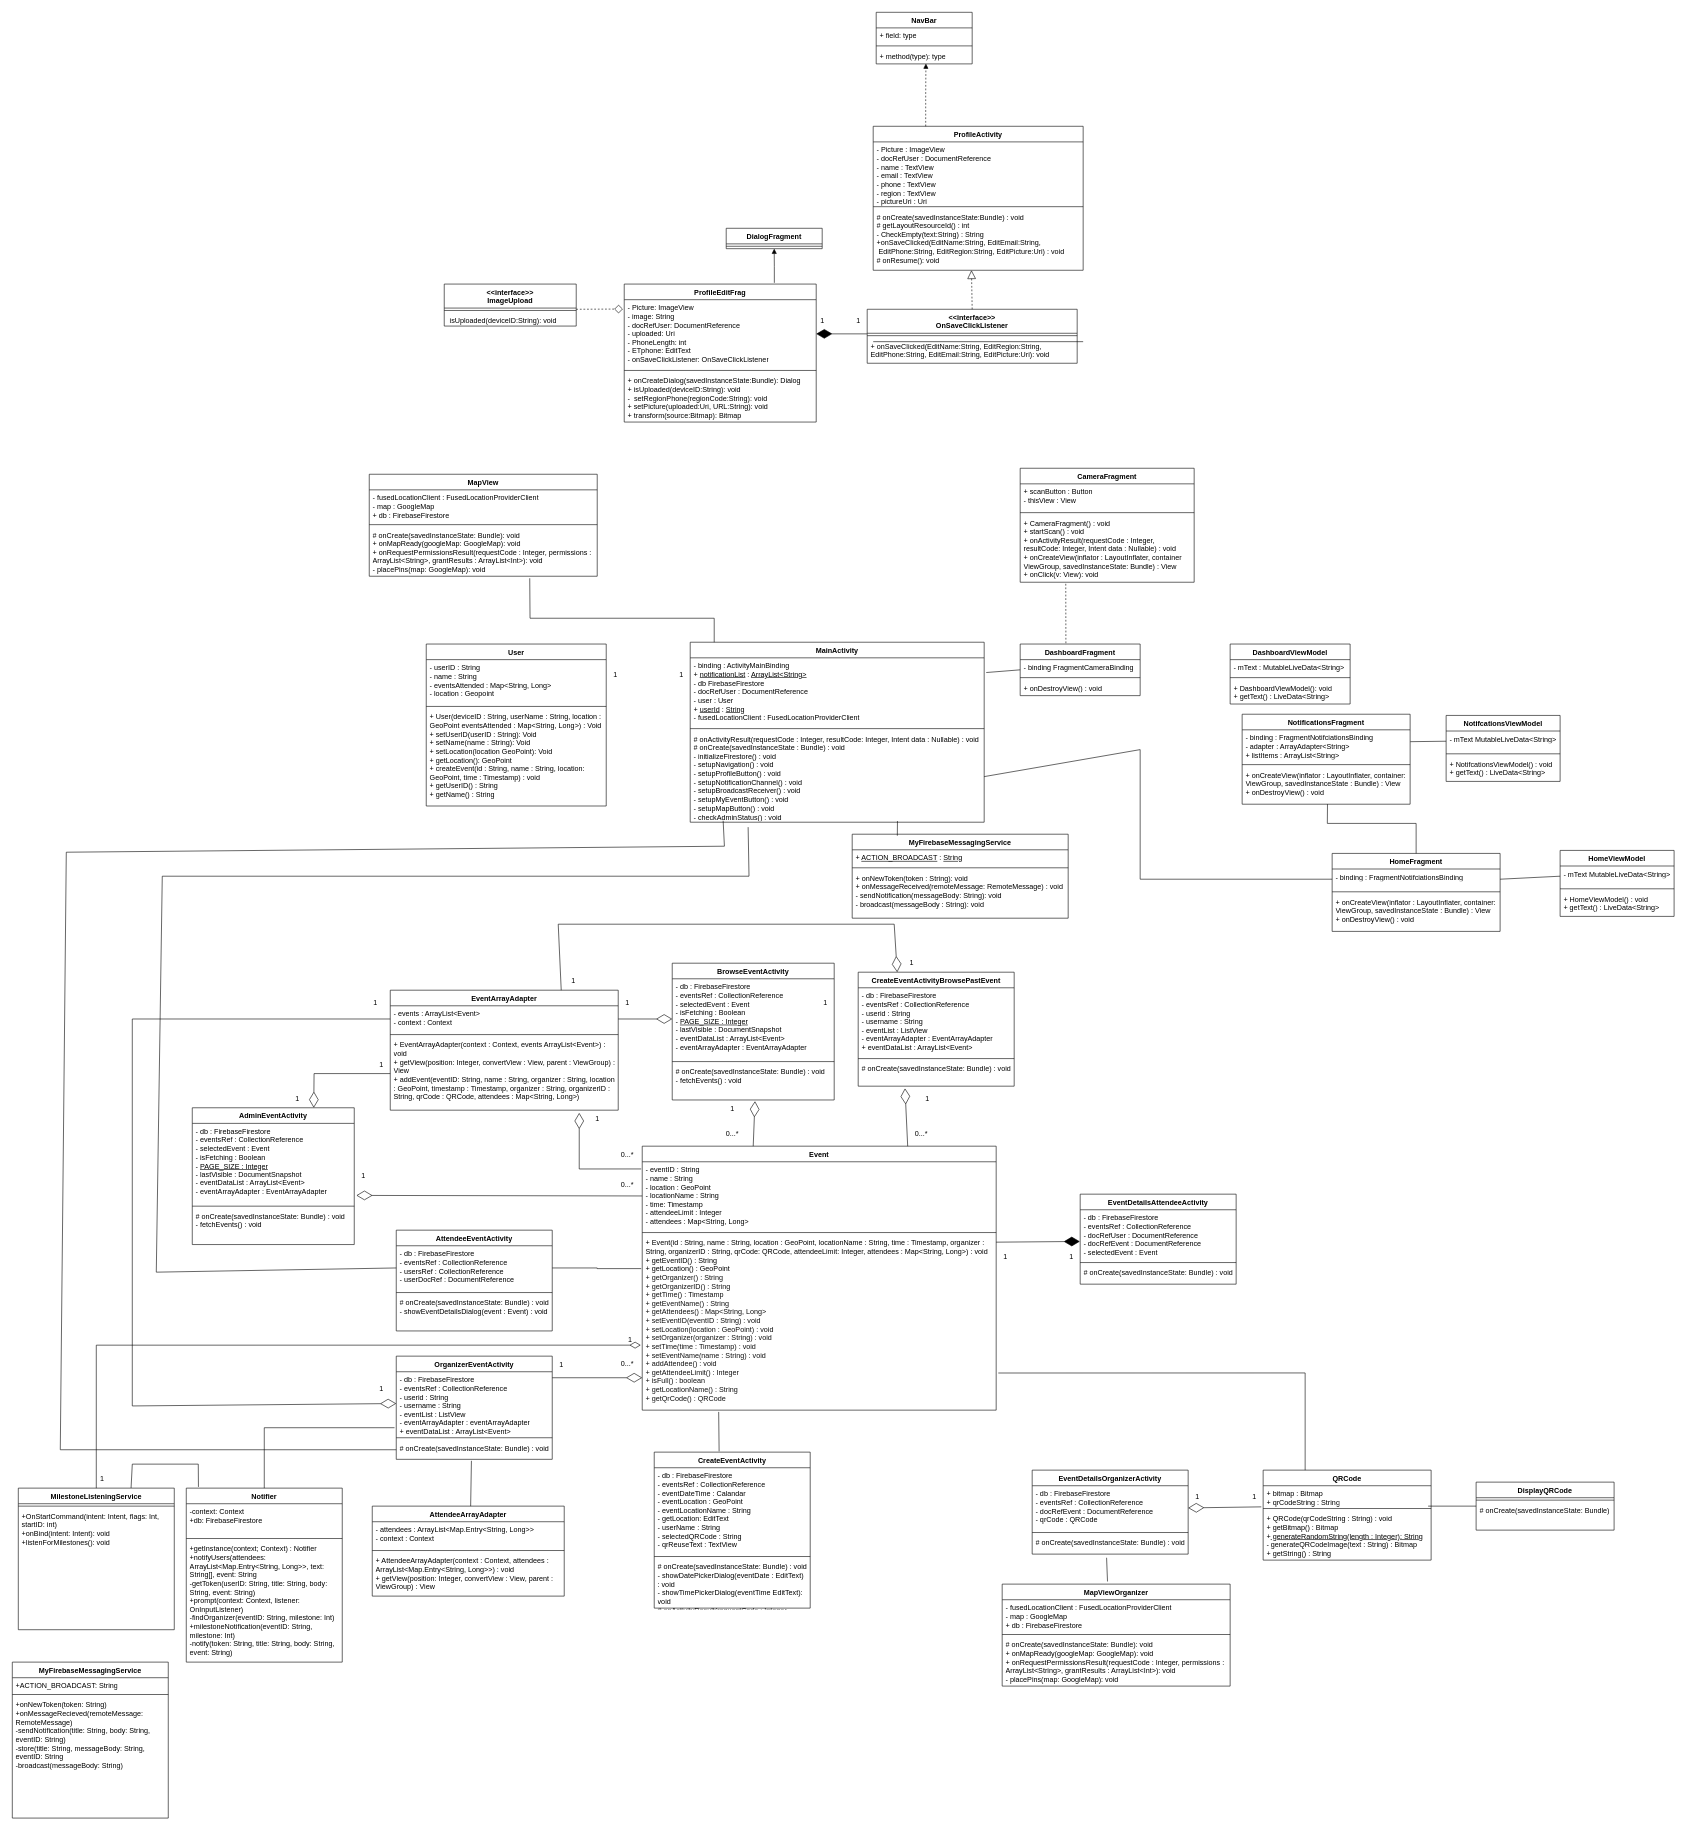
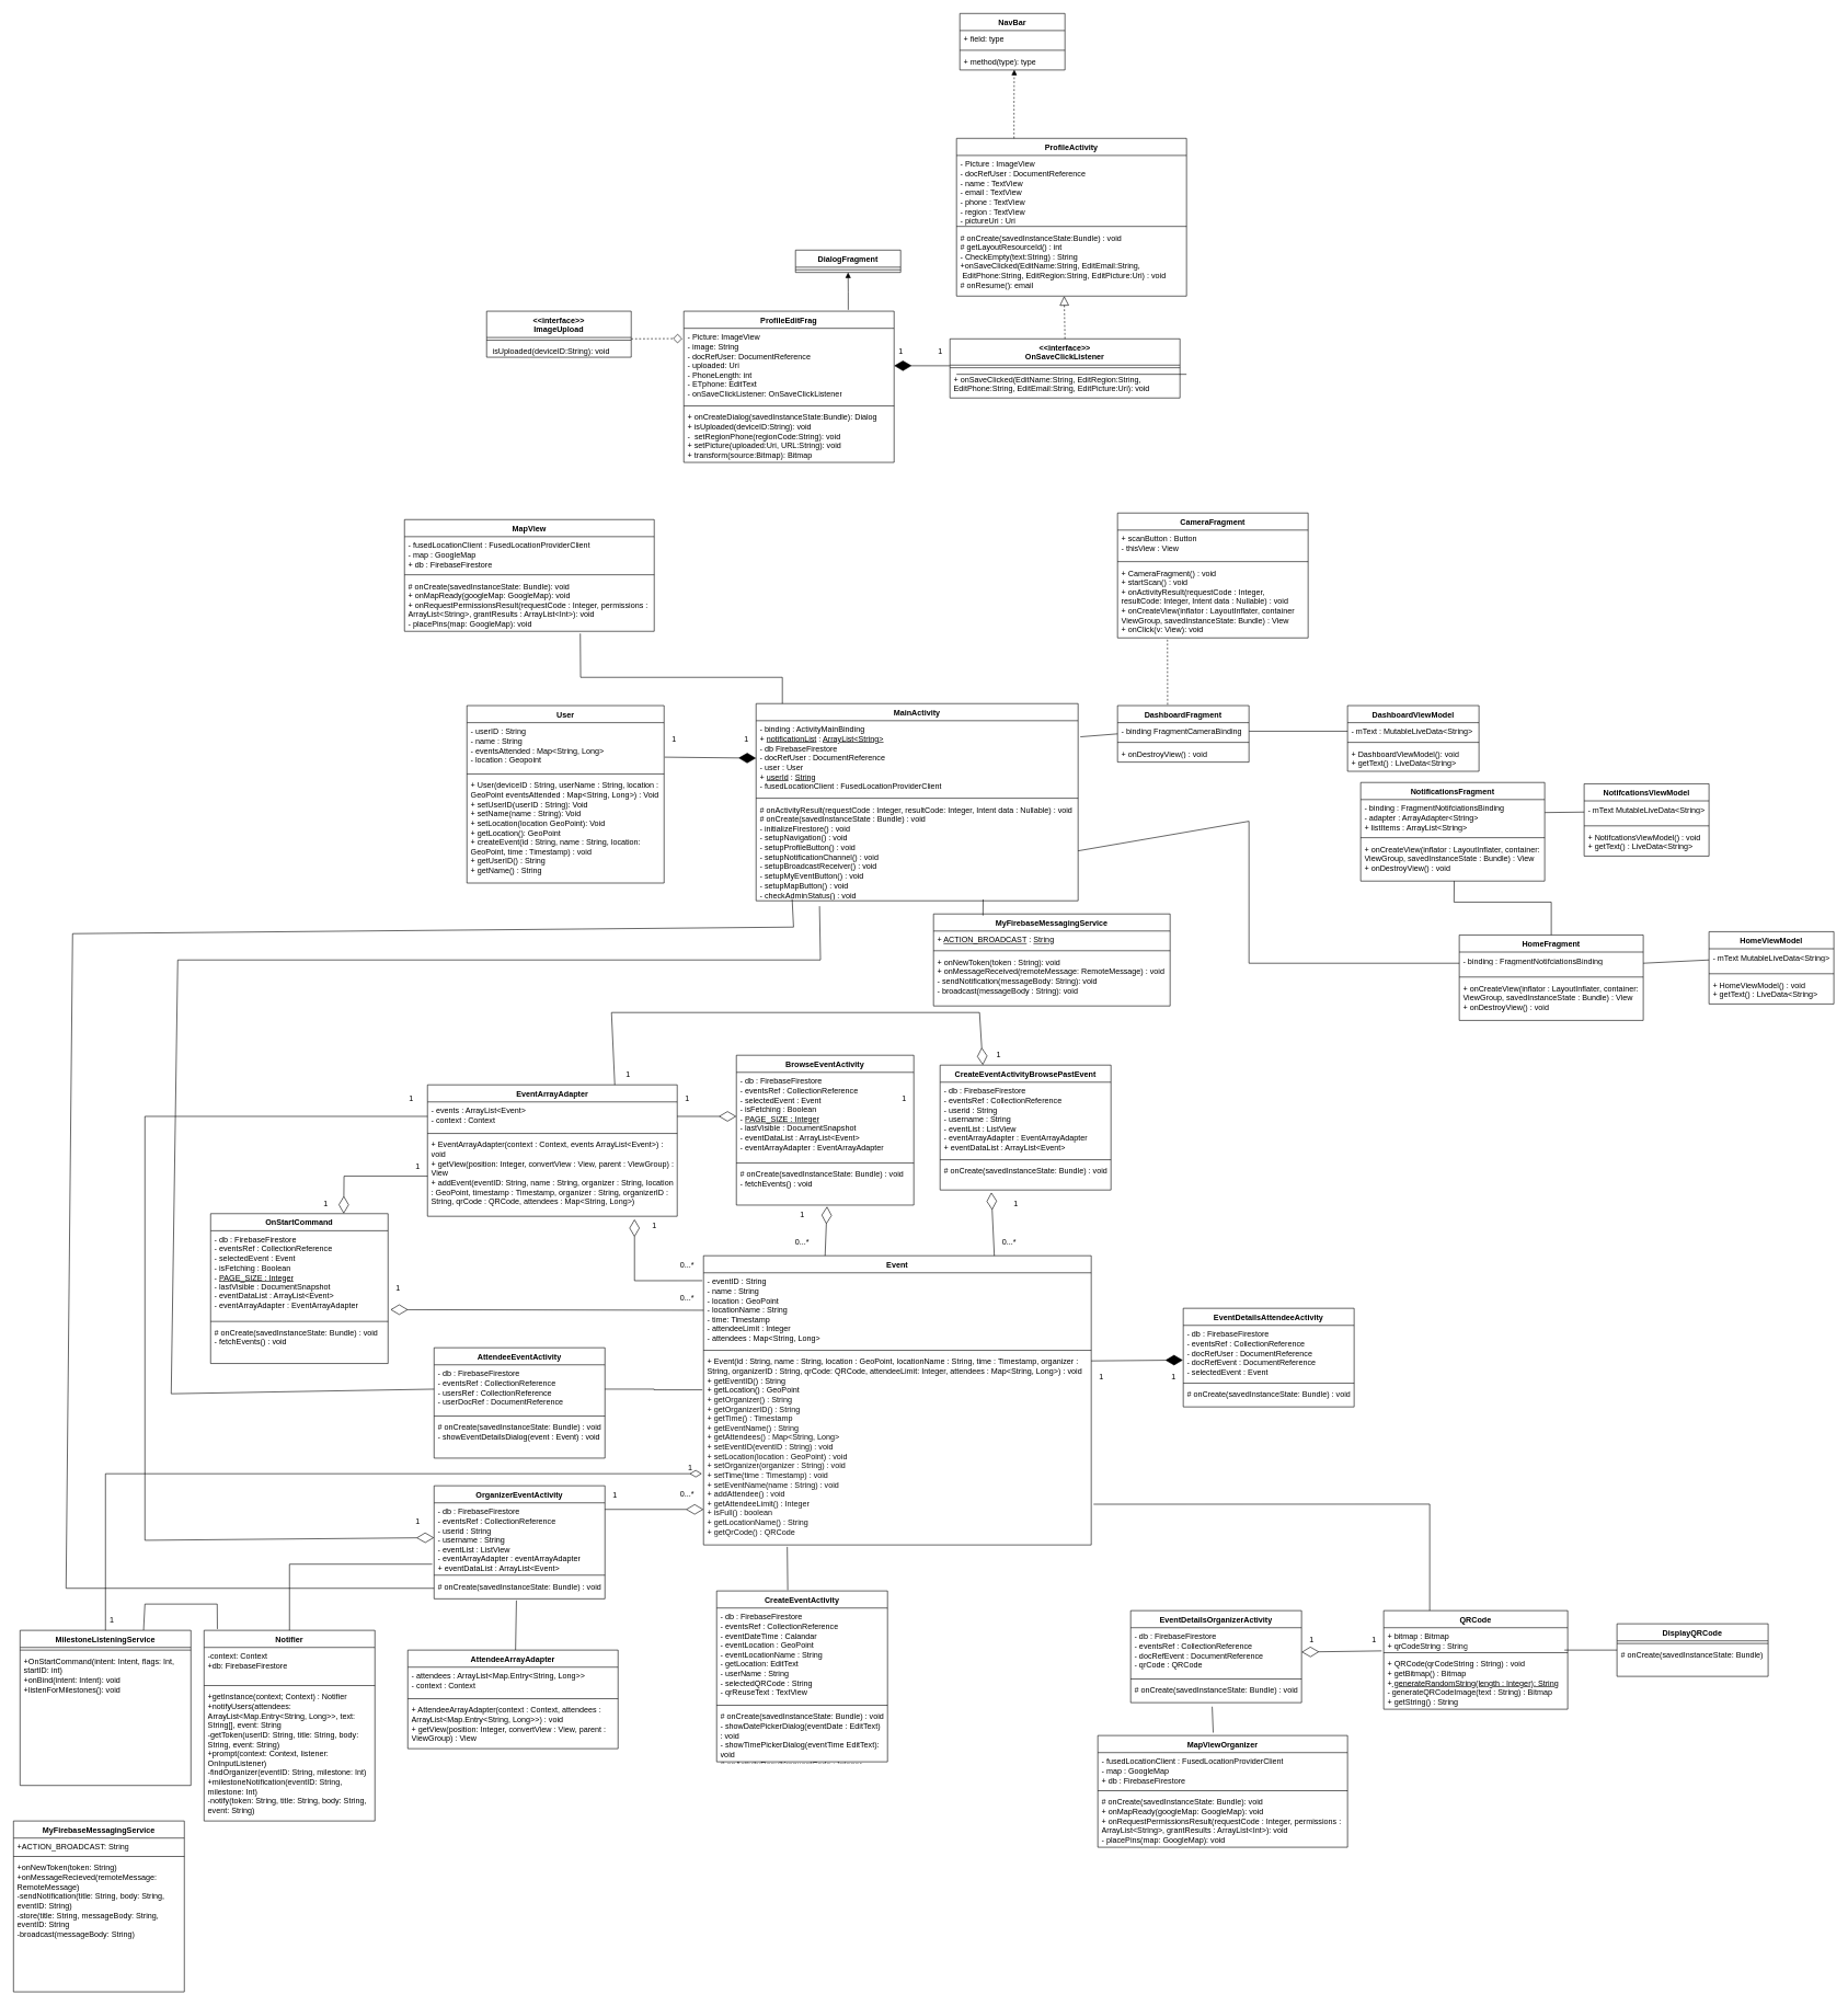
- <mxCell id="76" value="# onCreate(savedInstanceState:Bundle) : void&lt;div&gt;# getLayoutResourceId() : int&lt;/div&gt;&lt;div&gt;&lt;span style=&quot;background-color: initial;&quot;&gt;- CheckEmpty(text:&lt;/span&gt;&lt;span style=&quot;background-color: initial;&quot;&gt;String&lt;/span&gt;&lt;span style=&quot;background-color: initial;&quot;&gt;) :&amp;nbsp;&lt;/span&gt;&lt;span style=&quot;background-color: initial;&quot;&gt;String&lt;/span&gt;&lt;/div&gt;&lt;div&gt;&lt;span style=&quot;background-color: initial;&quot;&gt;+onSaveClicked(EditName:&lt;/span&gt;&lt;span style=&quot;background-color: initial;&quot;&gt;String&lt;/span&gt;&lt;span style=&quot;background-color: initial;&quot;&gt;, EditEmail:&lt;/span&gt;&lt;span style=&quot;background-color: initial;&quot;&gt;String&lt;/span&gt;&lt;span style=&quot;background-color: initial;&quot;&gt;,&amp;nbsp; &amp;nbsp;EditPhone:&lt;/span&gt;&lt;span style=&quot;background-color: initial;&quot;&gt;String&lt;/span&gt;&lt;span style=&quot;background-color: initial;&quot;&gt;, EditRegion:&lt;/span&gt;&lt;span style=&quot;background-color: initial;&quot;&gt;String&lt;/span&gt;&lt;span style=&quot;background-color: initial;&quot;&gt;, EditPicture:&lt;/span&gt;&lt;span style=&quot;background-color: initial;&quot;&gt;Uri&lt;/span&gt;&lt;span style=&quot;background-color: initial;&quot;&gt;) :&amp;nbsp;&lt;/span&gt;&lt;span style=&quot;background-color: initial;&quot;&gt;void&lt;/span&gt;&lt;/div&gt;&lt;div&gt;&lt;span style=&quot;background-color: initial;&quot;&gt;# onResume():&amp;nbsp;&lt;/span&gt;&lt;span style=&quot;background-color: initial;&quot;&gt;void&lt;/span&gt;&lt;span style=&quot;background-color: initial;&quot;&gt;&amp;nbsp;&lt;/span&gt;&lt;span style=&quot;background-color: initial;&quot;&gt;&lt;br&gt;&lt;/span&gt;&lt;/div&gt;" style="text;strokeColor=none;fillColor=none;align=left;verticalAlign=top;spacingLeft=4;spacingRight=4;overflow=hidden;rotatable=0;points=[[0,0.5],[1,0.5]];portConstraint=eastwest;whiteSpace=wrap;html=1;" parent="73" vertex="1"><mxGeometry y="138" width="350" height="102" as="geometry" /></mxCell>
+ <mxCell id="76" value="# onCreate(savedInstanceState:Bundle) : void&lt;div&gt;# getLayoutResourceId() : int&lt;/div&gt;&lt;div&gt;&lt;span style=&quot;background-color: initial;&quot;&gt;- CheckEmpty(text:&lt;/span&gt;&lt;span style=&quot;background-color: initial;&quot;&gt;String&lt;/span&gt;&lt;span style=&quot;background-color: initial;&quot;&gt;) :&amp;nbsp;&lt;/span&gt;&lt;span style=&quot;background-color: initial;&quot;&gt;String&lt;/span&gt;&lt;/div&gt;&lt;div&gt;&lt;span style=&quot;background-color: initial;&quot;&gt;+onSaveClicked(EditName:&lt;/span&gt;&lt;span style=&quot;background-color: initial;&quot;&gt;String&lt;/span&gt;&lt;span style=&quot;background-color: initial;&quot;&gt;, EditEmail:&lt;/span&gt;&lt;span style=&quot;background-color: initial;&quot;&gt;String&lt;/span&gt;&lt;span style=&quot;background-color: initial;&quot;&gt;,&amp;nbsp; &amp;nbsp;EditPhone:&lt;/span&gt;&lt;span style=&quot;background-color: initial;&quot;&gt;String&lt;/span&gt;&lt;span style=&quot;background-color: initial;&quot;&gt;, EditRegion:&lt;/span&gt;&lt;span style=&quot;background-color: initial;&quot;&gt;String&lt;/span&gt;&lt;span style=&quot;background-color: initial;&quot;&gt;, EditPicture:&lt;/span&gt;&lt;span style=&quot;background-color: initial;&quot;&gt;Uri&lt;/span&gt;&lt;span style=&quot;background-color: initial;&quot;&gt;) :&amp;nbsp;&lt;/span&gt;&lt;span style=&quot;background-color: initial;&quot;&gt;void&lt;/span&gt;&lt;/div&gt;&lt;div&gt;&lt;span style=&quot;background-color: initial;&quot;&gt;# onResume():&amp;nbsp;&lt;/span&gt;&lt;span style=&quot;background-color: initial;&quot;&gt;email&lt;/span&gt;&lt;span style=&quot;background-color: initial;&quot;&gt;&amp;nbsp;&lt;/span&gt;&lt;span style=&quot;background-color: initial;&quot;&gt;&lt;br&gt;&lt;/span&gt;&lt;/div&gt;" style="text;strokeColor=none;fillColor=none;align=left;verticalAlign=top;spacingLeft=4;spacingRight=4;overflow=hidden;rotatable=0;points=[[0,0.5],[1,0.5]];portConstraint=eastwest;whiteSpace=wrap;html=1;" parent="73" vertex="1"><mxGeometry y="138" width="350" height="102" as="geometry" /></mxCell>
+ <mxCell id="130" value="" style="endArrow=none;html=1;rounded=0;entryX=0;entryY=0.5;entryDx=0;entryDy=0;exitX=1;exitY=0.5;exitDx=0;exitDy=0;" parent="1" source="42" target="46" edge="1"><mxGeometry width="50" height="50" relative="1" as="geometry"><mxPoint x="1910" y="1370" as="sourcePoint" /><mxPoint x="1960" y="1320" as="targetPoint" /></mxGeometry></mxCell>
+ <mxCell id="127" value="" style="endArrow=diamondThin;endFill=1;endSize=24;html=1;rounded=0;entryX=0;entryY=0.5;entryDx=0;entryDy=0;exitX=1.003;exitY=0.709;exitDx=0;exitDy=0;exitPerimeter=0;" parent="1" source="38" target="3" edge="1"><mxGeometry width="160" relative="1" as="geometry"><mxPoint x="1210" y="1420" as="sourcePoint" /><mxPoint x="1370" y="1420" as="targetPoint" /></mxGeometry></mxCell>
- <mxCell id="93" value="AdminEventActivity" style="swimlane;fontStyle=1;align=center;verticalAlign=top;childLayout=stackLayout;horizontal=1;startSize=26;horizontalStack=0;resizeParent=1;resizeParentMax=0;resizeLast=0;collapsible=1;marginBottom=0;whiteSpace=wrap;html=1;" parent="1" vertex="1"><mxGeometry x="320" y="1846" width="270" height="228" as="geometry" /></mxCell>
+ <mxCell id="93" value="OnStartCommand" style="swimlane;fontStyle=1;align=center;verticalAlign=top;childLayout=stackLayout;horizontal=1;startSize=26;horizontalStack=0;resizeParent=1;resizeParentMax=0;resizeLast=0;collapsible=1;marginBottom=0;whiteSpace=wrap;html=1;" parent="1" vertex="1"><mxGeometry x="320" y="1846" width="270" height="228" as="geometry" /></mxCell>
